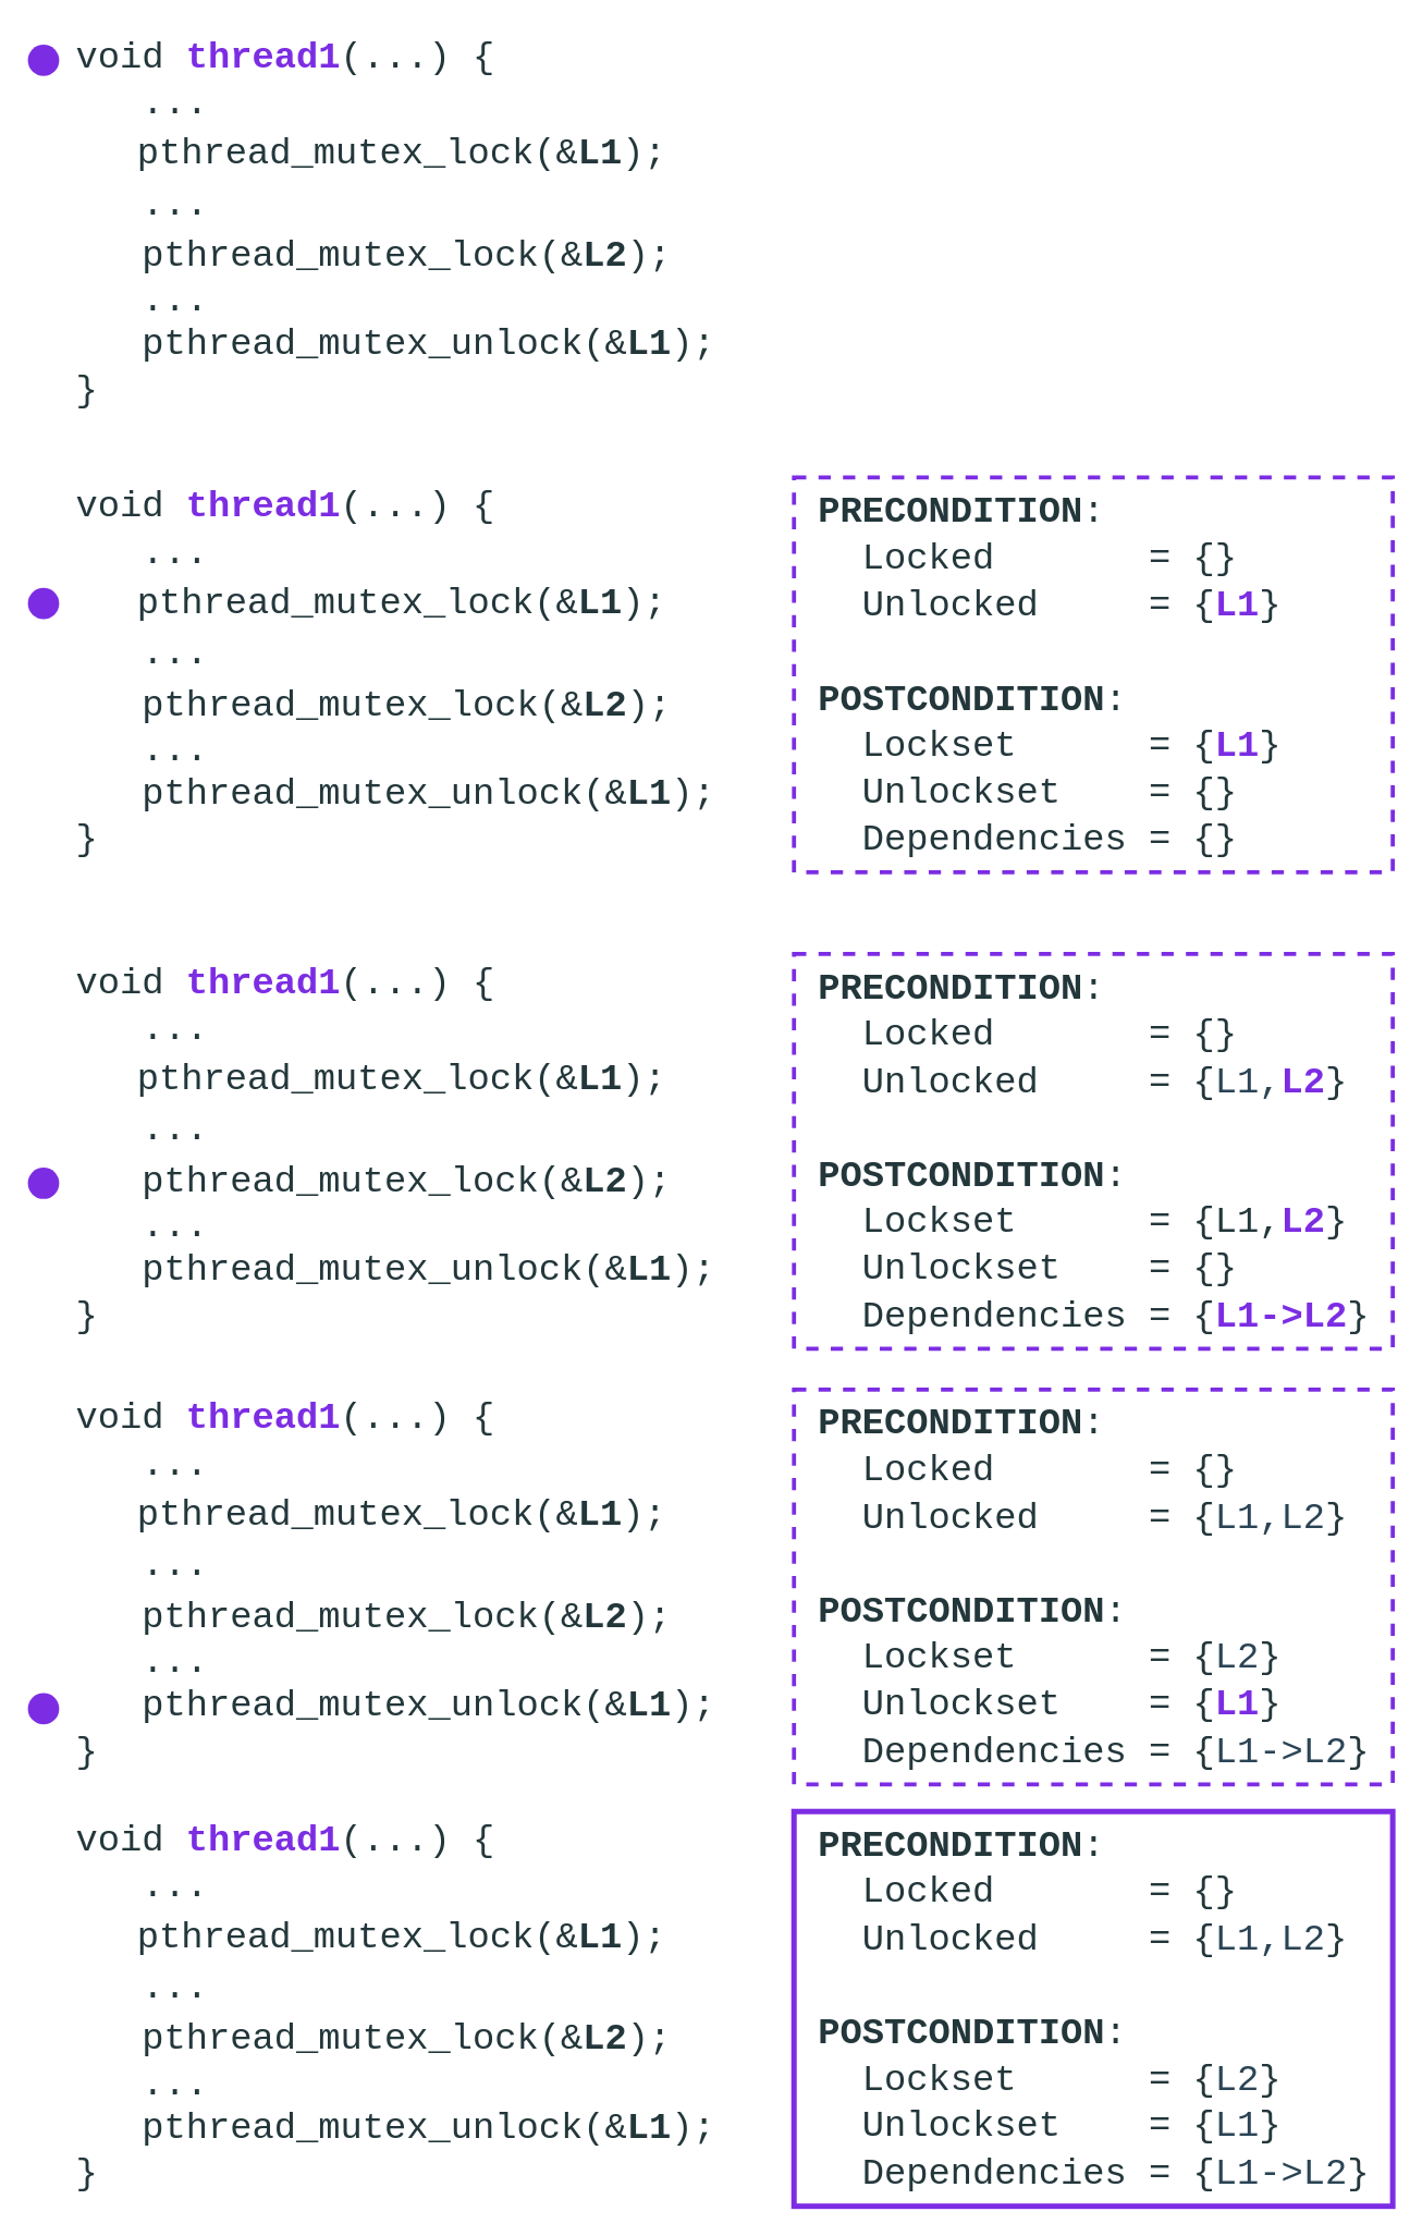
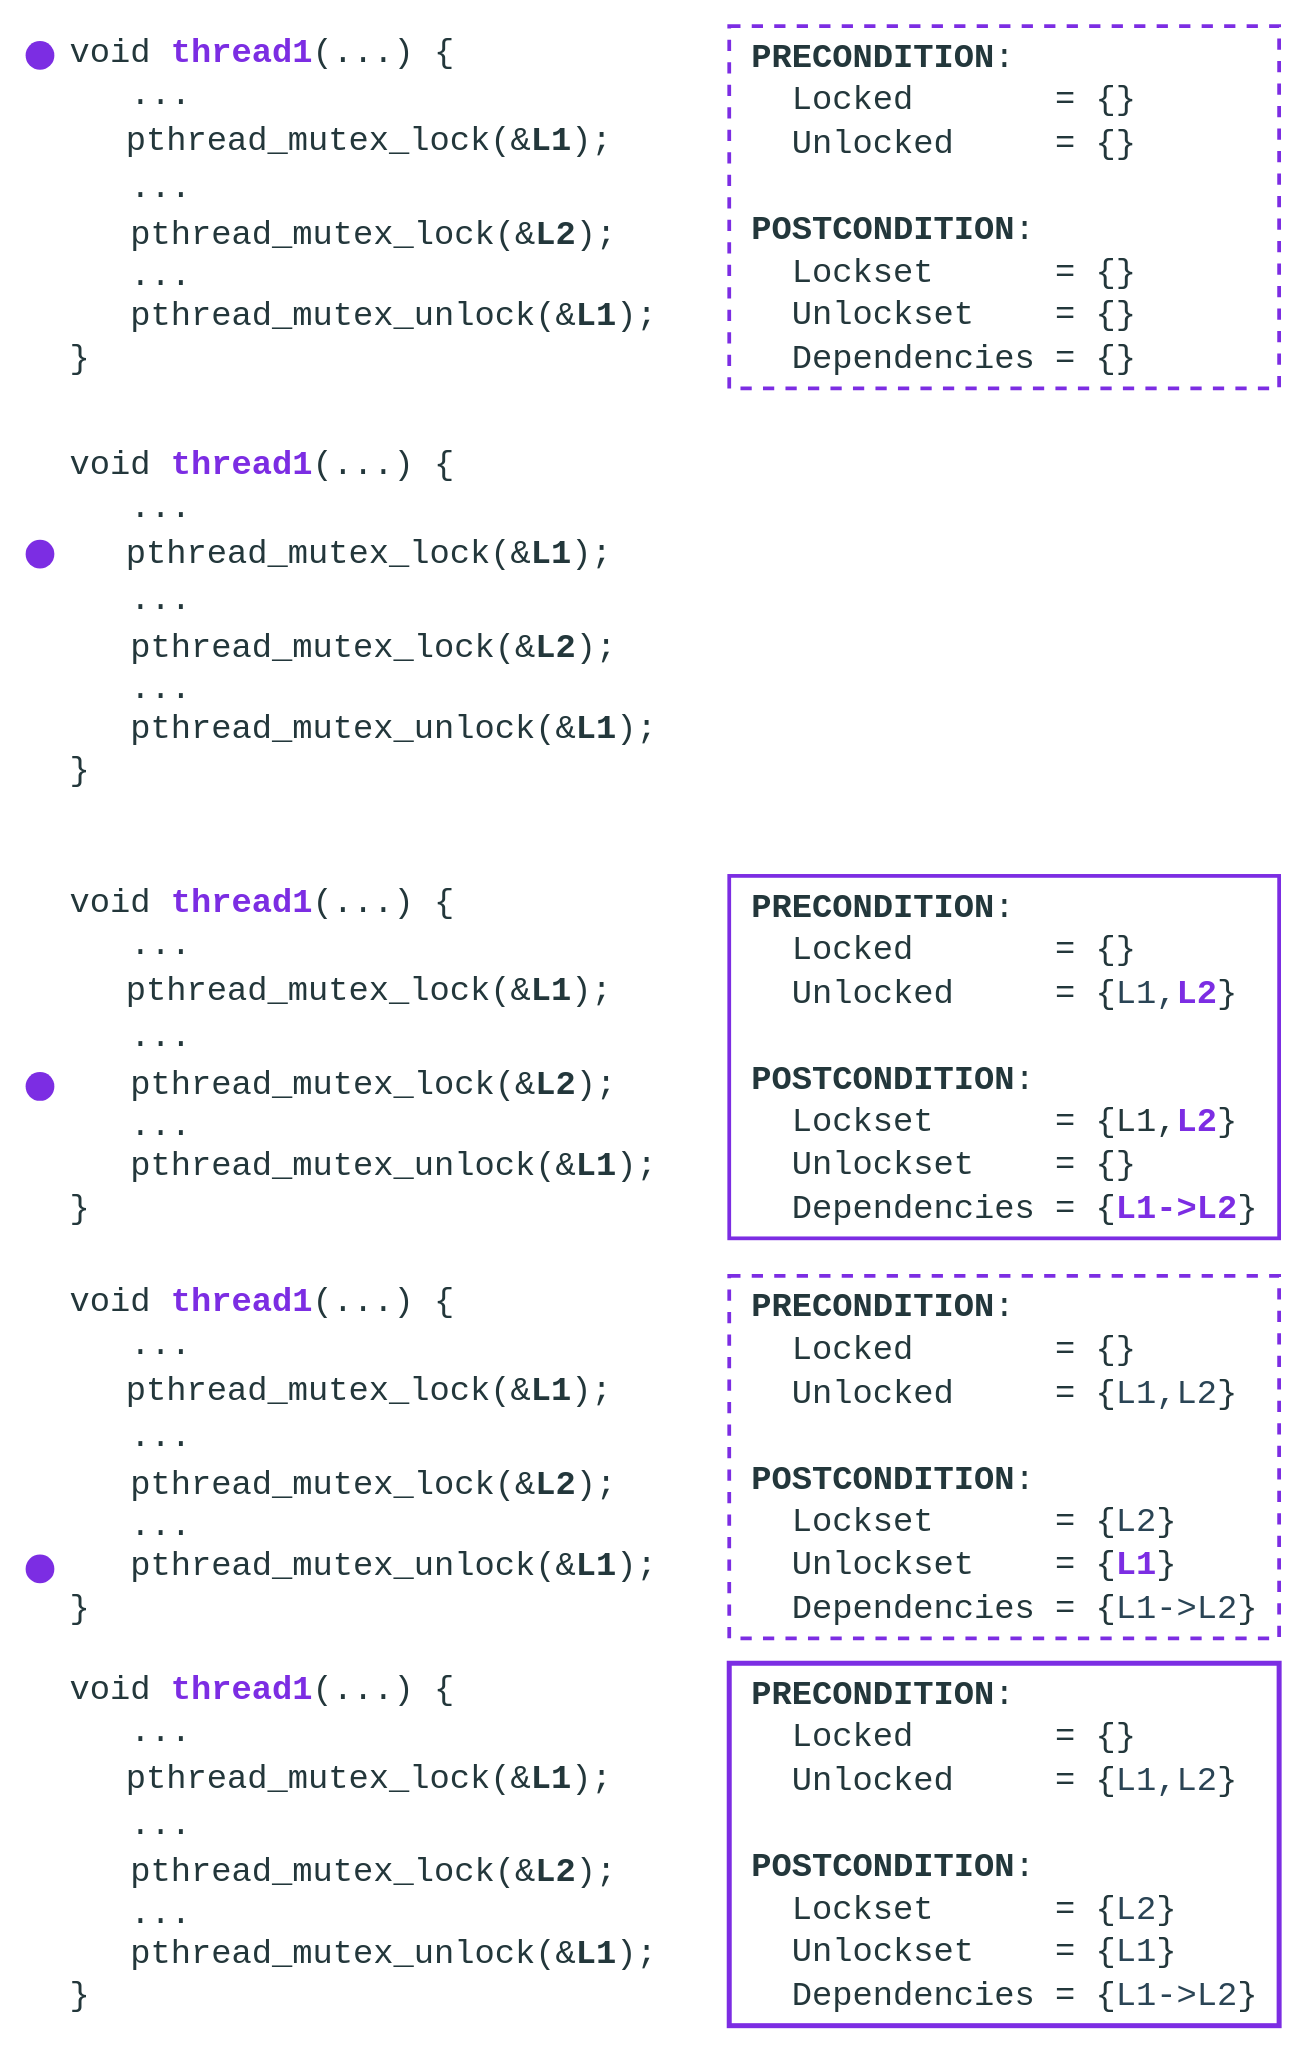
+ <mxCell id="9" value="&lt;font style=&quot;font-size: 27px&quot;&gt;&lt;font face=&quot;Courier New&quot; style=&quot;font-size: 27px&quot;&gt;&lt;b style=&quot;color: rgb(35 , 55 , 59)&quot;&gt;&amp;nbsp;PRECONDITION&lt;/b&gt;&lt;font color=&quot;#23373b&quot;&gt;:&lt;/font&gt;&lt;br&gt;&lt;font color=&quot;#23373b&quot;&gt;&amp;nbsp; &amp;nbsp;Locked&amp;nbsp; &amp;nbsp; &amp;nbsp; &amp;nbsp;= {}&lt;/font&gt;&lt;br&gt;&lt;font color=&quot;#23373b&quot;&gt;&amp;nbsp; &amp;nbsp;Unlocked&amp;nbsp; &amp;nbsp; &amp;nbsp;= {&lt;/font&gt;&lt;font color=&quot;#23373b&quot;&gt;}&lt;/font&gt;&lt;br&gt;&lt;br&gt;&lt;b style=&quot;color: rgb(35 , 55 , 59)&quot;&gt;&amp;nbsp;POSTCONDITION&lt;/b&gt;&lt;font color=&quot;#23373b&quot;&gt;:&lt;/font&gt;&lt;br&gt;&lt;font color=&quot;#23373b&quot;&gt;&amp;nbsp; &amp;nbsp;Lockset&amp;nbsp; &amp;nbsp; &amp;nbsp; = {&lt;/font&gt;&lt;/font&gt;&lt;font face=&quot;Courier New&quot; style=&quot;font-size: 27px&quot;&gt;&lt;font color=&quot;#23373b&quot;&gt;}&amp;nbsp;&lt;/font&gt;&lt;br&gt;&lt;font color=&quot;#23373b&quot;&gt;&amp;nbsp; &amp;nbsp;Unlockset&amp;nbsp; &amp;nbsp;&amp;nbsp;&lt;/font&gt;&lt;/font&gt;&lt;font face=&quot;Courier New&quot; style=&quot;font-size: 27px&quot;&gt;&lt;font color=&quot;#23373b&quot;&gt;= {&lt;/font&gt;&lt;/font&gt;&lt;font face=&quot;Courier New&quot; style=&quot;font-size: 27px&quot;&gt;&lt;font color=&quot;#23373b&quot;&gt;}&amp;nbsp;&lt;/font&gt;&lt;br&gt;&lt;font color=&quot;#23373b&quot;&gt;&amp;nbsp; &amp;nbsp;Dependencies = {&lt;/font&gt;&lt;font color=&quot;#23373b&quot;&gt;}&lt;/font&gt;&lt;/font&gt;&lt;font face=&quot;Courier New&quot; style=&quot;font-size: 27px&quot; color=&quot;#23373b&quot;&gt;&amp;nbsp;&lt;/font&gt;&lt;/font&gt;" style="rounded=0;whiteSpace=wrap;html=1;strokeColor=#7C2DE3;fillColor=none;align=left;strokeWidth=3;dashed=1;" parent="6" vertex="1"><mxGeometry x="563" width="440" height="290" as="geometry" /></mxCell>
- <mxCell id="5" value="&lt;font style=&quot;font-size: 27px&quot;&gt;&lt;font face=&quot;Courier New&quot; style=&quot;font-size: 27px&quot;&gt;&lt;b style=&quot;color: rgb(35 , 55 , 59)&quot;&gt;&amp;nbsp;PRECONDITION&lt;/b&gt;&lt;font color=&quot;#23373b&quot;&gt;:&lt;/font&gt;&lt;br&gt;&lt;font color=&quot;#23373b&quot;&gt;&amp;nbsp; &amp;nbsp;Locked&amp;nbsp; &amp;nbsp; &amp;nbsp; &amp;nbsp;= {}&lt;/font&gt;&lt;br&gt;&lt;font color=&quot;#23373b&quot;&gt;&amp;nbsp; &amp;nbsp;Unlocked&amp;nbsp; &amp;nbsp; &amp;nbsp;= {&lt;/font&gt;&lt;b&gt;&lt;font color=&quot;#7c2de3&quot;&gt;L1&lt;/font&gt;&lt;/b&gt;&lt;font color=&quot;#23373b&quot;&gt;}&lt;/font&gt;&lt;br&gt;&lt;br&gt;&lt;b style=&quot;color: rgb(35 , 55 , 59)&quot;&gt;&amp;nbsp;POSTCONDITION&lt;/b&gt;&lt;font color=&quot;#23373b&quot;&gt;:&lt;/font&gt;&lt;br&gt;&lt;font color=&quot;#23373b&quot;&gt;&amp;nbsp; &amp;nbsp;Lockset&amp;nbsp; &amp;nbsp; &amp;nbsp; = {&lt;/font&gt;&lt;/font&gt;&lt;span style=&quot;font-family: &amp;#34;courier new&amp;#34;&quot;&gt;&lt;b&gt;&lt;font color=&quot;#7c2de3&quot;&gt;L1&lt;/font&gt;&lt;/b&gt;&lt;/span&gt;&lt;font face=&quot;Courier New&quot; style=&quot;font-size: 27px&quot;&gt;&lt;font color=&quot;#23373b&quot;&gt;}&amp;nbsp;&lt;/font&gt;&lt;br&gt;&lt;font color=&quot;#23373b&quot;&gt;&amp;nbsp; &amp;nbsp;Unlockset&amp;nbsp; &amp;nbsp;&amp;nbsp;&lt;/font&gt;&lt;/font&gt;&lt;font face=&quot;Courier New&quot; style=&quot;font-size: 27px&quot;&gt;&lt;font color=&quot;#23373b&quot;&gt;= {&lt;/font&gt;&lt;/font&gt;&lt;font face=&quot;Courier New&quot; style=&quot;font-size: 27px&quot;&gt;&lt;font color=&quot;#23373b&quot;&gt;}&amp;nbsp;&lt;/font&gt;&lt;br&gt;&lt;font color=&quot;#23373b&quot;&gt;&amp;nbsp; &amp;nbsp;Dependencies = {&lt;/font&gt;&lt;font color=&quot;#23373b&quot;&gt;}&lt;/font&gt;&lt;/font&gt;&lt;font face=&quot;Courier New&quot; style=&quot;font-size: 27px&quot; color=&quot;#23373b&quot;&gt;&amp;nbsp;&lt;/font&gt;&lt;/font&gt;" style="rounded=0;whiteSpace=wrap;html=1;strokeColor=#7C2DE3;fillColor=none;align=left;strokeWidth=3;dashed=1;" parent="2" vertex="1"><mxGeometry x="563" width="440" height="290" as="geometry" /></mxCell>
- <mxCell id="13" value="&lt;font style=&quot;font-size: 27px&quot;&gt;&lt;font face=&quot;Courier New&quot; style=&quot;font-size: 27px&quot;&gt;&lt;b style=&quot;color: rgb(35 , 55 , 59)&quot;&gt;&amp;nbsp;PRECONDITION&lt;/b&gt;&lt;font color=&quot;#23373b&quot;&gt;:&lt;/font&gt;&lt;br&gt;&lt;font color=&quot;#23373b&quot;&gt;&amp;nbsp; &amp;nbsp;Locked&amp;nbsp; &amp;nbsp; &amp;nbsp; &amp;nbsp;= {}&lt;/font&gt;&lt;br&gt;&lt;font color=&quot;#23373b&quot;&gt;&amp;nbsp; &amp;nbsp;Unlocked&amp;nbsp; &amp;nbsp; &amp;nbsp;= {&lt;/font&gt;&lt;font color=&quot;#2a4455&quot;&gt;L1,&lt;/font&gt;&lt;font color=&quot;#7c2de3&quot;&gt;&lt;b&gt;L2&lt;/b&gt;&lt;/font&gt;&lt;font color=&quot;#23373b&quot;&gt;}&lt;/font&gt;&lt;br&gt;&lt;br&gt;&lt;b style=&quot;color: rgb(35 , 55 , 59)&quot;&gt;&amp;nbsp;POSTCONDITION&lt;/b&gt;&lt;font color=&quot;#23373b&quot;&gt;:&lt;/font&gt;&lt;br&gt;&lt;font color=&quot;#23373b&quot;&gt;&amp;nbsp; &amp;nbsp;Lockset&amp;nbsp; &amp;nbsp; &amp;nbsp; = {L1,&lt;/font&gt;&lt;/font&gt;&lt;span style=&quot;font-family: &amp;#34;courier new&amp;#34;&quot;&gt;&lt;b&gt;&lt;font color=&quot;#7c2de3&quot;&gt;L2&lt;/font&gt;&lt;/b&gt;&lt;/span&gt;&lt;font face=&quot;Courier New&quot; style=&quot;font-size: 27px&quot;&gt;&lt;font color=&quot;#23373b&quot;&gt;}&amp;nbsp;&lt;/font&gt;&lt;br&gt;&lt;font color=&quot;#23373b&quot;&gt;&amp;nbsp; &amp;nbsp;Unlockset&amp;nbsp; &amp;nbsp;&amp;nbsp;&lt;/font&gt;&lt;/font&gt;&lt;font face=&quot;Courier New&quot; style=&quot;font-size: 27px&quot;&gt;&lt;font color=&quot;#23373b&quot;&gt;= {&lt;/font&gt;&lt;/font&gt;&lt;font face=&quot;Courier New&quot; style=&quot;font-size: 27px&quot;&gt;&lt;font color=&quot;#23373b&quot;&gt;}&amp;nbsp;&lt;/font&gt;&lt;br&gt;&lt;font color=&quot;#23373b&quot;&gt;&amp;nbsp; &amp;nbsp;Dependencies = {&lt;/font&gt;&lt;font color=&quot;#7c2de3&quot;&gt;&lt;b&gt;L1-&amp;gt;L2&lt;/b&gt;&lt;/font&gt;&lt;font color=&quot;#23373b&quot;&gt;}&lt;/font&gt;&lt;/font&gt;&lt;font face=&quot;Courier New&quot; style=&quot;font-size: 27px&quot; color=&quot;#23373b&quot;&gt;&amp;nbsp;&lt;/font&gt;&lt;/font&gt;" style="rounded=0;whiteSpace=wrap;html=1;strokeColor=#7C2DE3;fillColor=none;align=left;strokeWidth=3;dashed=1;" parent="10" vertex="1"><mxGeometry x="563" width="440" height="290" as="geometry" /></mxCell>
+ <mxCell id="13" value="&lt;font style=&quot;font-size: 27px&quot;&gt;&lt;font face=&quot;Courier New&quot; style=&quot;font-size: 27px&quot;&gt;&lt;b style=&quot;color: rgb(35 , 55 , 59)&quot;&gt;&amp;nbsp;PRECONDITION&lt;/b&gt;&lt;font color=&quot;#23373b&quot;&gt;:&lt;/font&gt;&lt;br&gt;&lt;font color=&quot;#23373b&quot;&gt;&amp;nbsp; &amp;nbsp;Locked&amp;nbsp; &amp;nbsp; &amp;nbsp; &amp;nbsp;= {}&lt;/font&gt;&lt;br&gt;&lt;font color=&quot;#23373b&quot;&gt;&amp;nbsp; &amp;nbsp;Unlocked&amp;nbsp; &amp;nbsp; &amp;nbsp;= {&lt;/font&gt;&lt;font color=&quot;#2a4455&quot;&gt;L1,&lt;/font&gt;&lt;font color=&quot;#7c2de3&quot;&gt;&lt;b&gt;L2&lt;/b&gt;&lt;/font&gt;&lt;font color=&quot;#23373b&quot;&gt;}&lt;/font&gt;&lt;br&gt;&lt;br&gt;&lt;b style=&quot;color: rgb(35 , 55 , 59)&quot;&gt;&amp;nbsp;POSTCONDITION&lt;/b&gt;&lt;font color=&quot;#23373b&quot;&gt;:&lt;/font&gt;&lt;br&gt;&lt;font color=&quot;#23373b&quot;&gt;&amp;nbsp; &amp;nbsp;Lockset&amp;nbsp; &amp;nbsp; &amp;nbsp; = {L1,&lt;/font&gt;&lt;/font&gt;&lt;span style=&quot;font-family: &amp;#34;courier new&amp;#34;&quot;&gt;&lt;b&gt;&lt;font color=&quot;#7c2de3&quot;&gt;L2&lt;/font&gt;&lt;/b&gt;&lt;/span&gt;&lt;font face=&quot;Courier New&quot; style=&quot;font-size: 27px&quot;&gt;&lt;font color=&quot;#23373b&quot;&gt;}&amp;nbsp;&lt;/font&gt;&lt;br&gt;&lt;font color=&quot;#23373b&quot;&gt;&amp;nbsp; &amp;nbsp;Unlockset&amp;nbsp; &amp;nbsp;&amp;nbsp;&lt;/font&gt;&lt;/font&gt;&lt;font face=&quot;Courier New&quot; style=&quot;font-size: 27px&quot;&gt;&lt;font color=&quot;#23373b&quot;&gt;= {&lt;/font&gt;&lt;/font&gt;&lt;font face=&quot;Courier New&quot; style=&quot;font-size: 27px&quot;&gt;&lt;font color=&quot;#23373b&quot;&gt;}&amp;nbsp;&lt;/font&gt;&lt;br&gt;&lt;font color=&quot;#23373b&quot;&gt;&amp;nbsp; &amp;nbsp;Dependencies = {&lt;/font&gt;&lt;font color=&quot;#7c2de3&quot;&gt;&lt;b&gt;L1-&amp;gt;L2&lt;/b&gt;&lt;/font&gt;&lt;font color=&quot;#23373b&quot;&gt;}&lt;/font&gt;&lt;/font&gt;&lt;font face=&quot;Courier New&quot; style=&quot;font-size: 27px&quot; color=&quot;#23373b&quot;&gt;&amp;nbsp;&lt;/font&gt;&lt;/font&gt;" style="rounded=0;whiteSpace=wrap;html=1;strokeColor=#7C2DE3;fillColor=none;align=left;strokeWidth=3;dashed=0;" parent="10" vertex="1"><mxGeometry x="563" width="440" height="290" as="geometry" /></mxCell>
